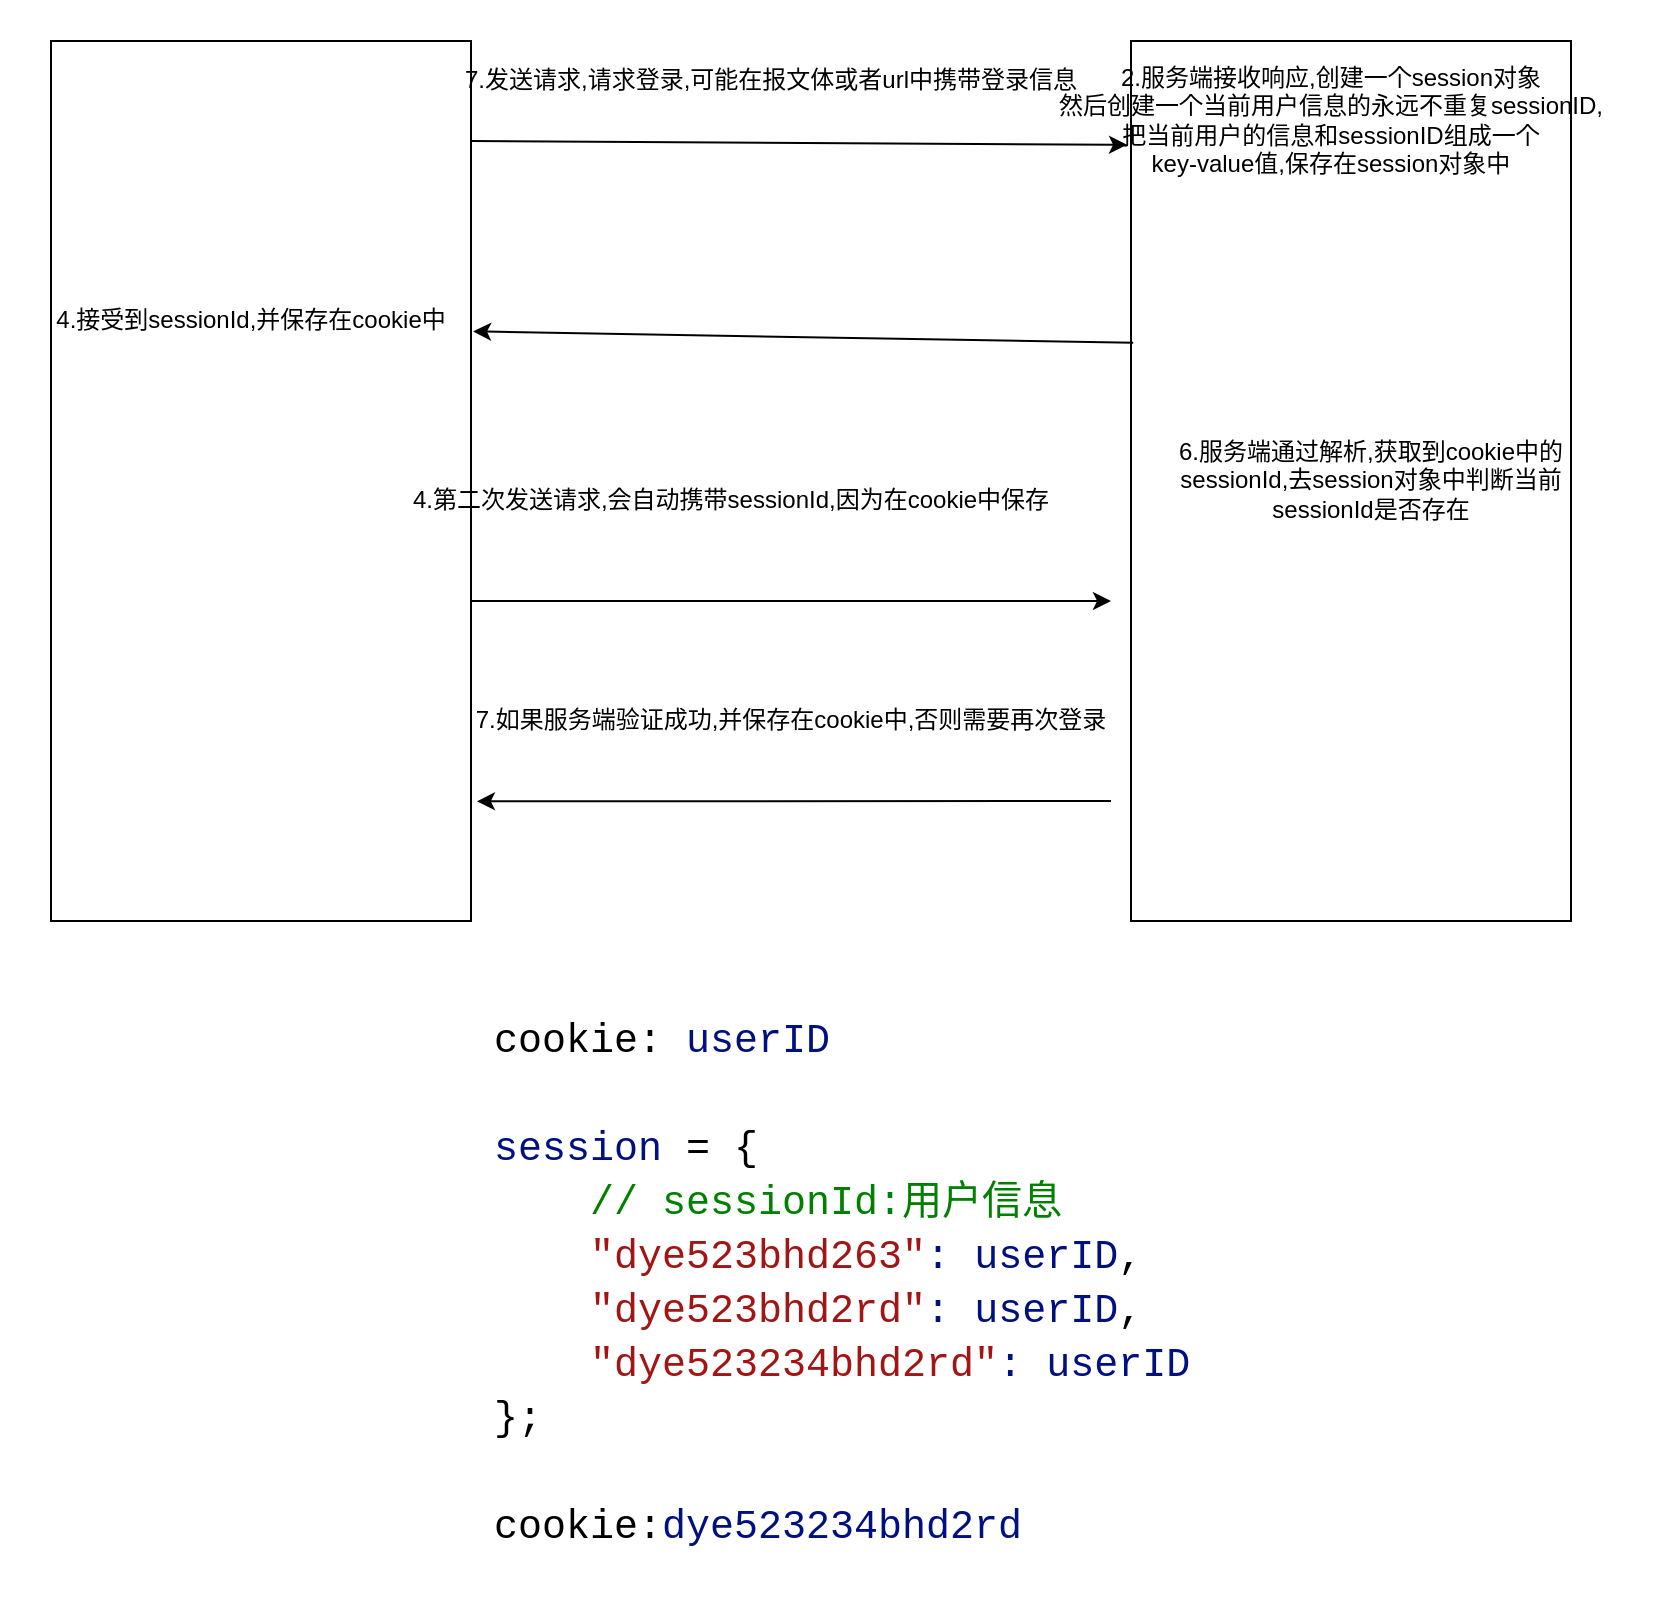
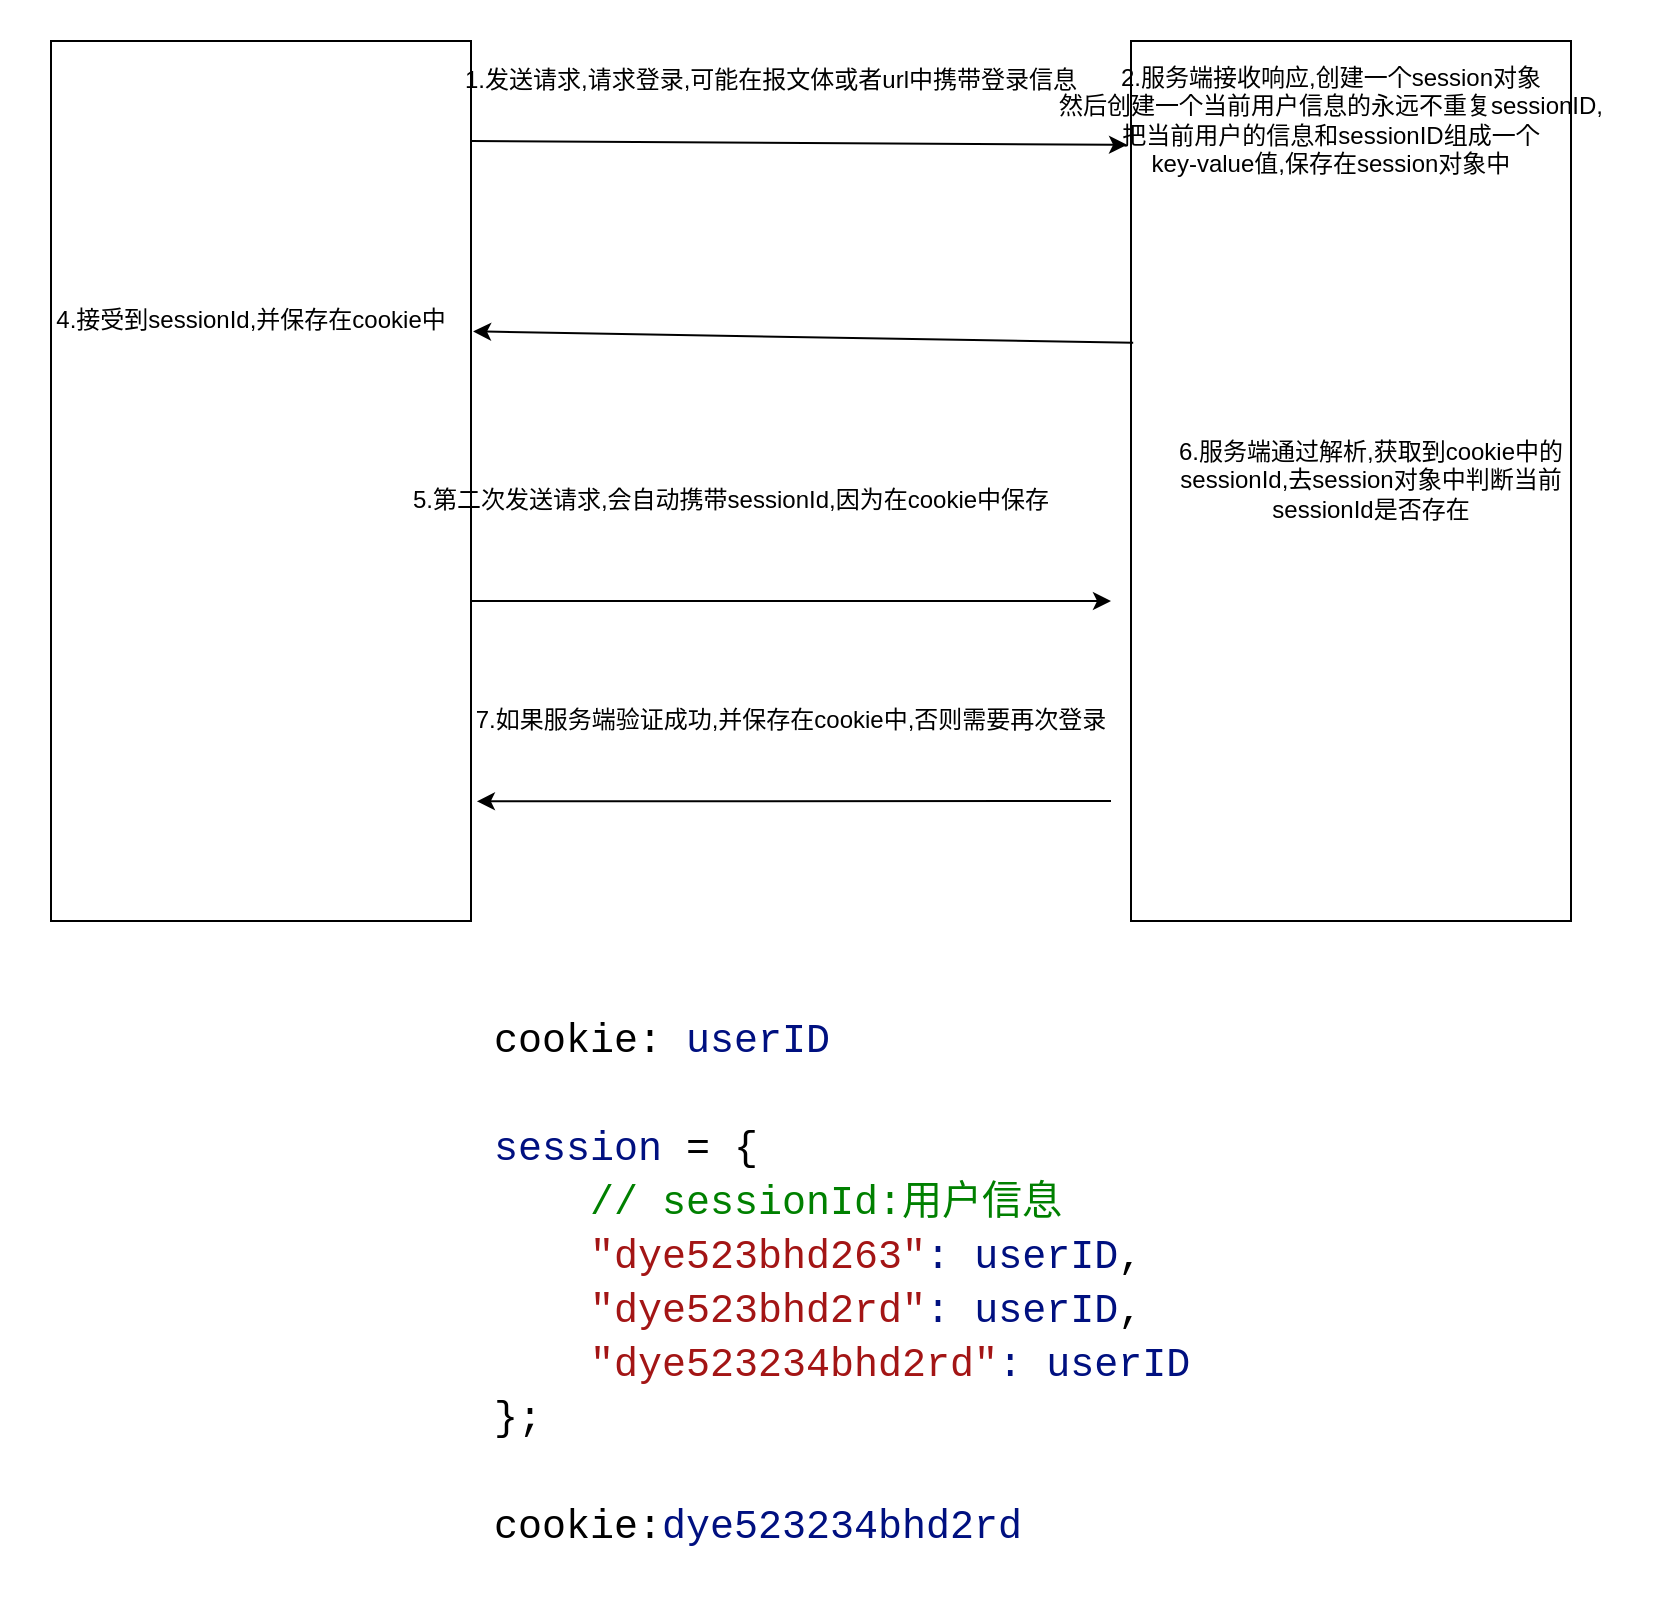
- <mxCell id="5" value="7.发送请求,请求登录,可能在报文体或者url中携带登录信息" style="text;html=1;align=center;verticalAlign=middle;resizable=0;points=[];autosize=1;" vertex="1" parent="1"><mxGeometry x="225" y="30" width="320" height="20" as="geometry" /></mxCell>
+ <mxCell id="5" value="1.发送请求,请求登录,可能在报文体或者url中携带登录信息" style="text;html=1;align=center;verticalAlign=middle;resizable=0;points=[];autosize=1;" vertex="1" parent="1"><mxGeometry x="225" y="30" width="320" height="20" as="geometry" /></mxCell>
- <mxCell id="10" value="4.第二次发送请求,会自动携带sessionId,因为在cookie中保存" style="text;html=1;align=center;verticalAlign=middle;resizable=0;points=[];autosize=1;" vertex="1" parent="1"><mxGeometry x="200" y="240" width="330" height="20" as="geometry" /></mxCell>
+ <mxCell id="10" value="5.第二次发送请求,会自动携带sessionId,因为在cookie中保存" style="text;html=1;align=center;verticalAlign=middle;resizable=0;points=[];autosize=1;" vertex="1" parent="1"><mxGeometry x="200" y="240" width="330" height="20" as="geometry" /></mxCell>
